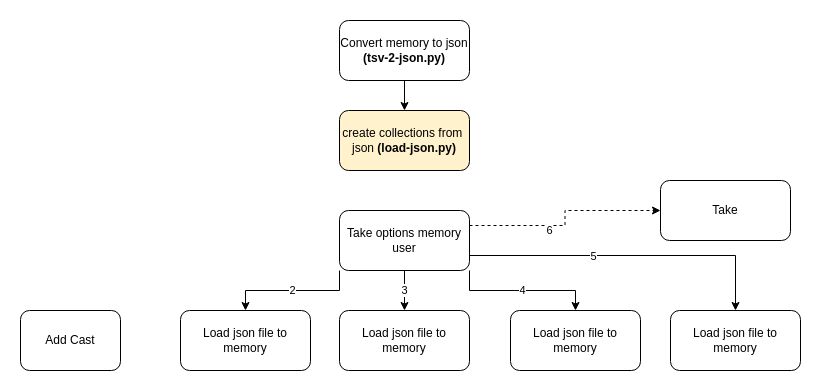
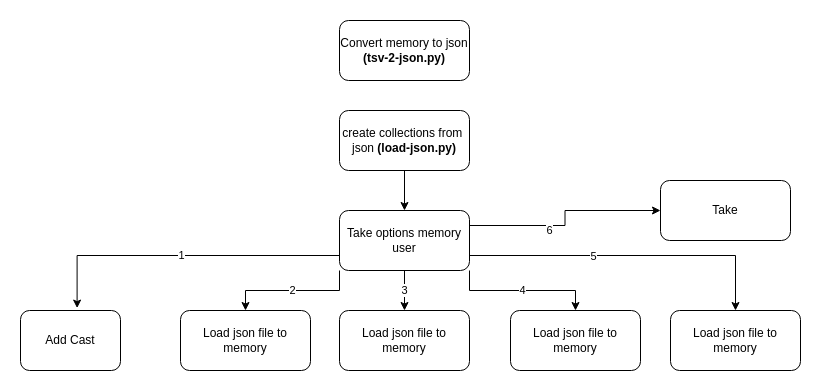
- <mxCell id="2" style="edgeStyle=orthogonalEdgeStyle;rounded=0;orthogonalLoop=1;jettySize=auto;html=1;exitX=0.5;exitY=1;exitDx=0;exitDy=0;entryX=0.5;entryY=0;entryDx=0;entryDy=0;" edge="1" parent="1" source="3" target="5"><mxGeometry relative="1" as="geometry" /></mxCell>
- <mxCell id="5" value="create collections from&amp;nbsp;&lt;br&gt;json &lt;b&gt;(load-json.py)&lt;/b&gt;" style="rounded=1;whiteSpace=wrap;html=1;fontSize=12;glass=0;strokeWidth=1;shadow=0;fillColor=#fff2cc;" vertex="1" parent="1"><mxGeometry x="339" y="110" width="130" height="60" as="geometry" /></mxCell>
+ <mxCell id="5" value="create collections from&amp;nbsp;&lt;br&gt;json &lt;b&gt;(load-json.py)&lt;/b&gt;" style="rounded=1;whiteSpace=wrap;html=1;fontSize=12;glass=0;strokeWidth=1;shadow=0;" vertex="1" parent="1"><mxGeometry x="339" y="110" width="130" height="60" as="geometry" /></mxCell>
+ <mxCell id="4" style="edgeStyle=orthogonalEdgeStyle;rounded=0;orthogonalLoop=1;jettySize=auto;html=1;exitX=0.5;exitY=1;exitDx=0;exitDy=0;entryX=0.5;entryY=0;entryDx=0;entryDy=0;" edge="1" parent="1" source="5" target="14"><mxGeometry relative="1" as="geometry" /></mxCell>
- <mxCell id="12" style="edgeStyle=orthogonalEdgeStyle;rounded=0;orthogonalLoop=1;jettySize=auto;html=1;exitX=1;exitY=0.25;exitDx=0;exitDy=0;entryX=0;entryY=0.5;entryDx=0;entryDy=0;dashed=1;" edge="1" parent="1" source="14" target="20"><mxGeometry relative="1" as="geometry"><mxPoint x="600" y="210" as="targetPoint" /></mxGeometry></mxCell>
+ <mxCell id="12" style="edgeStyle=orthogonalEdgeStyle;rounded=0;orthogonalLoop=1;jettySize=auto;html=1;exitX=1;exitY=0.25;exitDx=0;exitDy=0;entryX=0;entryY=0.5;entryDx=0;entryDy=0;" edge="1" parent="1" source="14" target="20"><mxGeometry relative="1" as="geometry"><mxPoint x="600" y="210" as="targetPoint" /></mxGeometry></mxCell>
+ <mxCell id="6" value="1" style="edgeStyle=orthogonalEdgeStyle;rounded=0;orthogonalLoop=1;jettySize=auto;html=1;exitX=0;exitY=0.75;exitDx=0;exitDy=0;entryX=0.566;entryY=-0.04;entryDx=0;entryDy=0;entryPerimeter=0;" edge="1" parent="1" source="14" target="16"><mxGeometry relative="1" as="geometry" /></mxCell>
